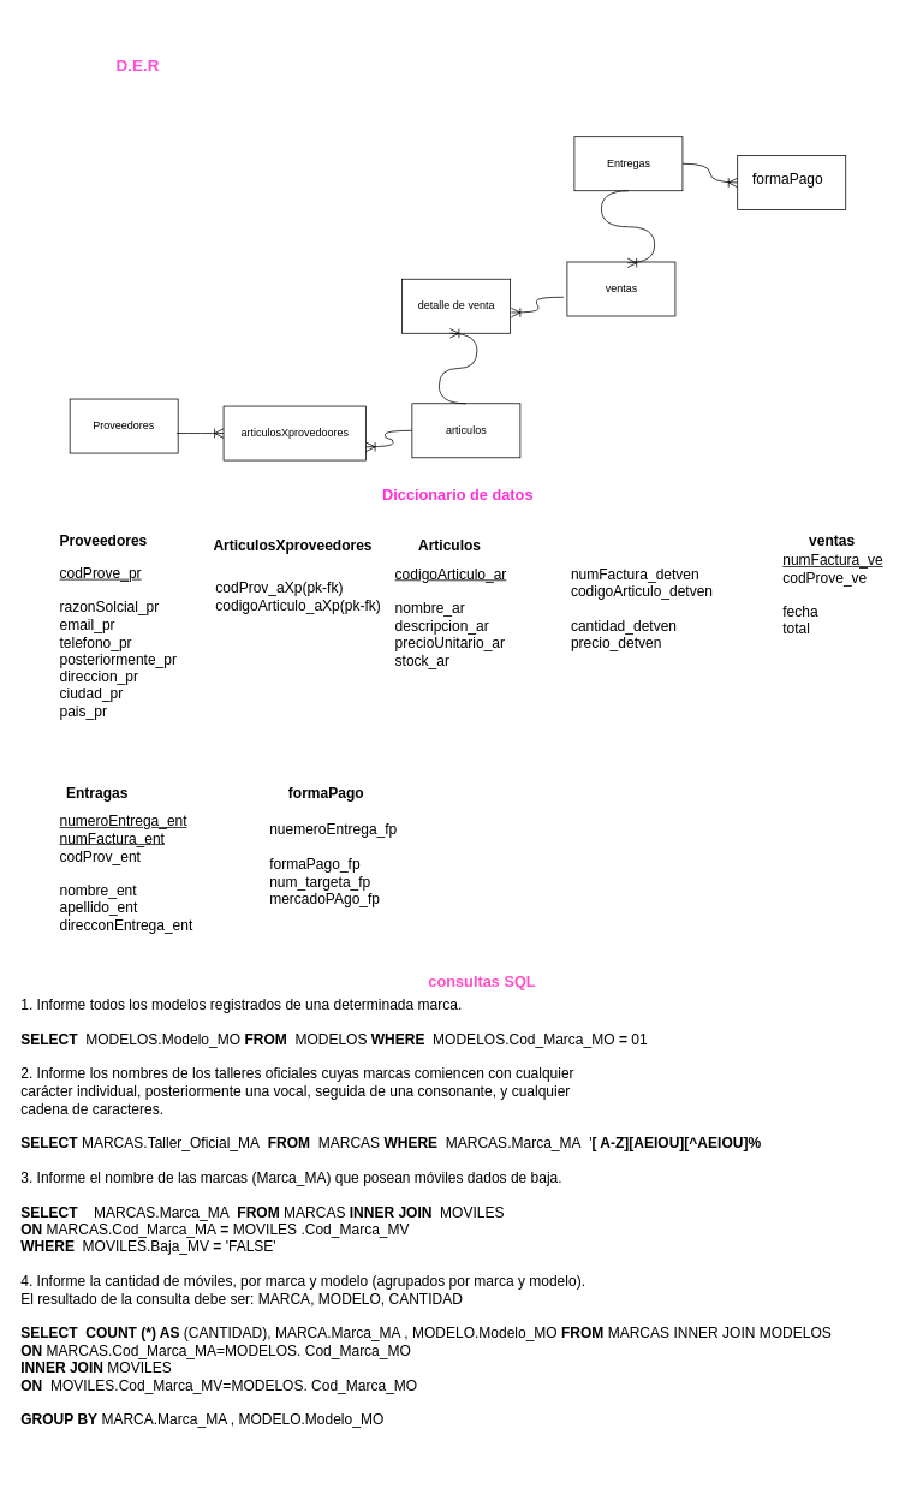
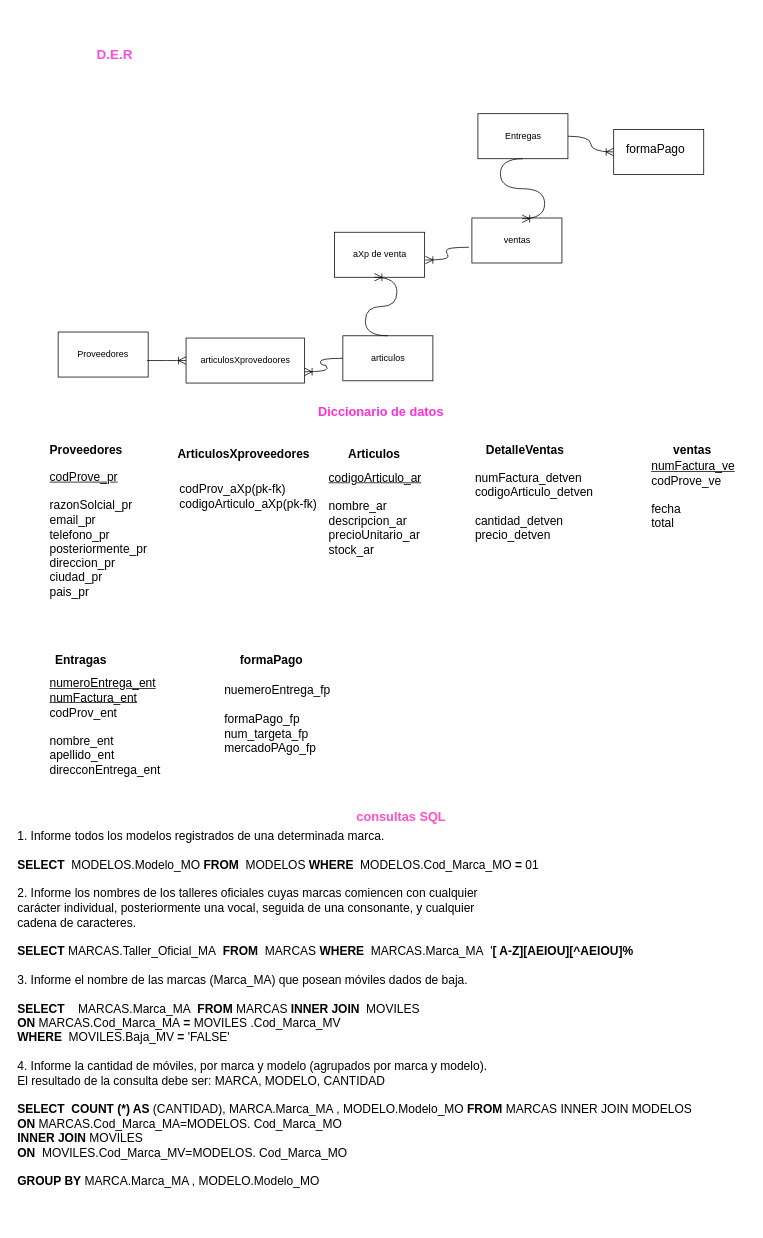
- <mxCell id="6" value="detalle de venta" style="rounded=0;whiteSpace=wrap;html=1;" parent="1" vertex="1"><mxGeometry x="445.5" y="309" width="120" height="60" as="geometry" /></mxCell>
+ <mxCell id="6" value="aXp de venta" style="rounded=0;whiteSpace=wrap;html=1;" parent="1" vertex="1"><mxGeometry x="445.5" y="309" width="120" height="60" as="geometry" /></mxCell>
+ <mxCell id="26" value="&lt;b&gt;DetalleVentas&lt;/b&gt;" style="text;html=1;align=center;verticalAlign=middle;resizable=0;points=[];autosize=1;strokeColor=none;fillColor=none;fontSize=16;" parent="1" vertex="1"><mxGeometry x="637.5" y="583" width="122" height="31" as="geometry" /></mxCell>
